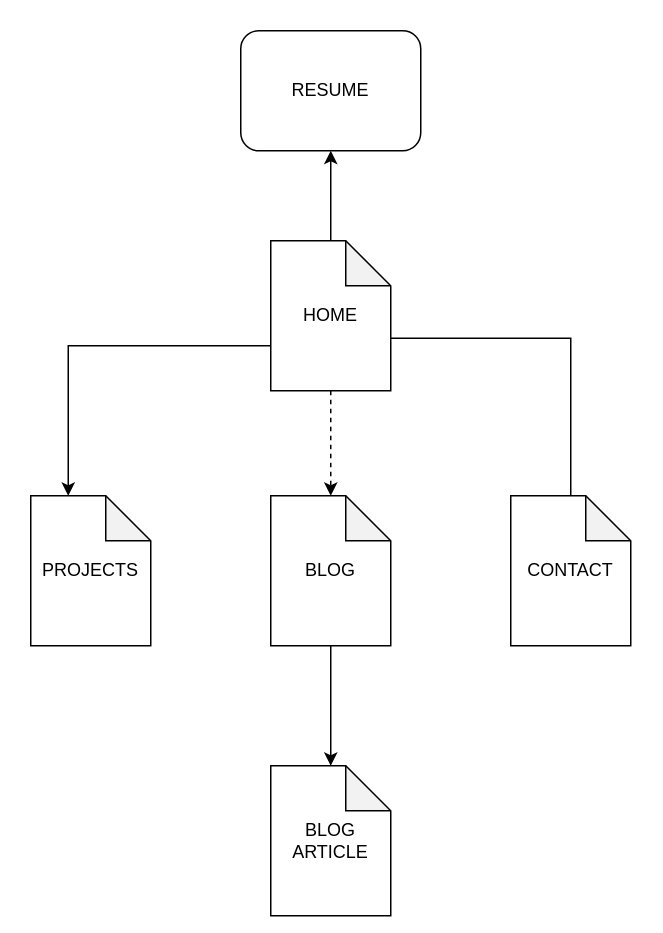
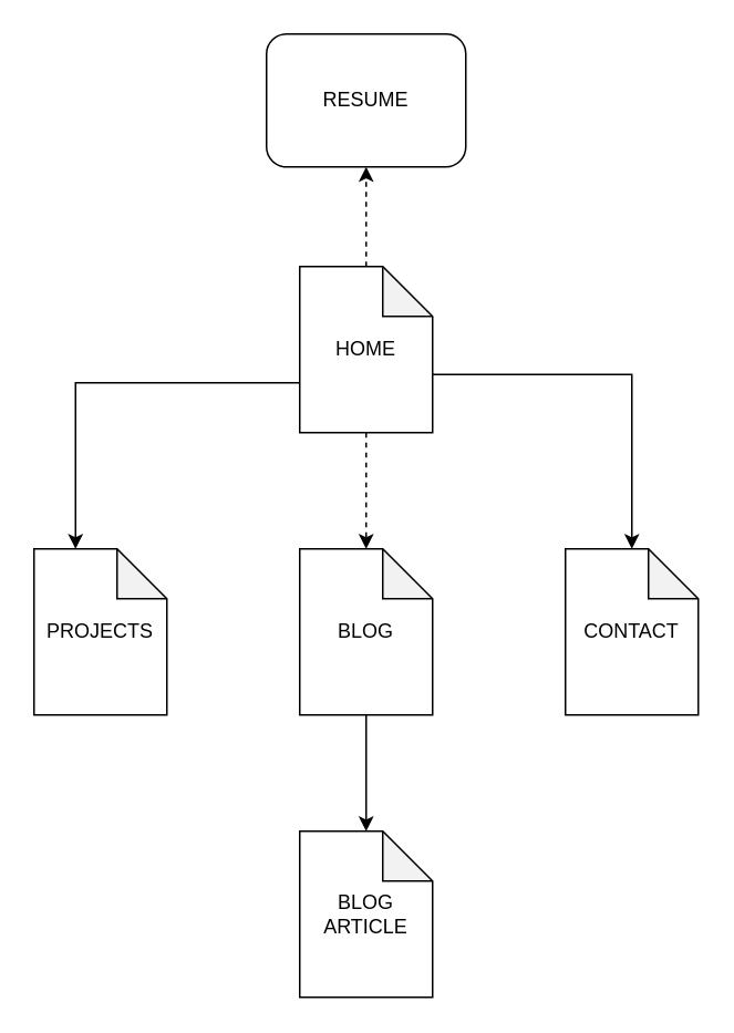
- <mxCell id="4" style="edgeStyle=orthogonalEdgeStyle;rounded=0;orthogonalLoop=1;jettySize=auto;html=1;" edge="1" parent="1" source="5" target="12"><mxGeometry relative="1" as="geometry" /></mxCell>
+ <mxCell id="4" style="edgeStyle=orthogonalEdgeStyle;rounded=0;orthogonalLoop=1;jettySize=auto;html=1;dashed=1;" edge="1" parent="1" source="5" target="12"><mxGeometry relative="1" as="geometry" /></mxCell>
- <mxCell id="2" style="edgeStyle=orthogonalEdgeStyle;rounded=0;orthogonalLoop=1;jettySize=auto;html=1;exitX=0;exitY=0;exitDx=80;exitDy=65;exitPerimeter=0;endArrow=none;" edge="1" parent="1" source="5" target="9"><mxGeometry relative="1" as="geometry" /></mxCell>
+ <mxCell id="2" style="edgeStyle=orthogonalEdgeStyle;rounded=0;orthogonalLoop=1;jettySize=auto;html=1;exitX=0;exitY=0;exitDx=80;exitDy=65;exitPerimeter=0;" edge="1" parent="1" source="5" target="9"><mxGeometry relative="1" as="geometry" /></mxCell>
- <mxCell id="11" value="BLOG ARTICLE" style="shape=note;whiteSpace=wrap;html=1;backgroundOutline=1;darkOpacity=0.05;" vertex="1" parent="1"><mxGeometry x="180" y="510" width="80" height="100" as="geometry" /></mxCell>
+ <mxCell id="11" value="BLOG ARTICLE" style="shape=note;whiteSpace=wrap;html=1;backgroundOutline=1;darkOpacity=0.05;" vertex="1" parent="1"><mxGeometry x="180" y="500" width="80" height="100" as="geometry" /></mxCell>
